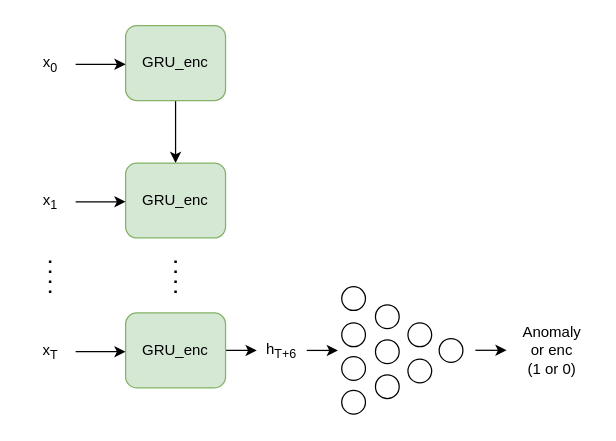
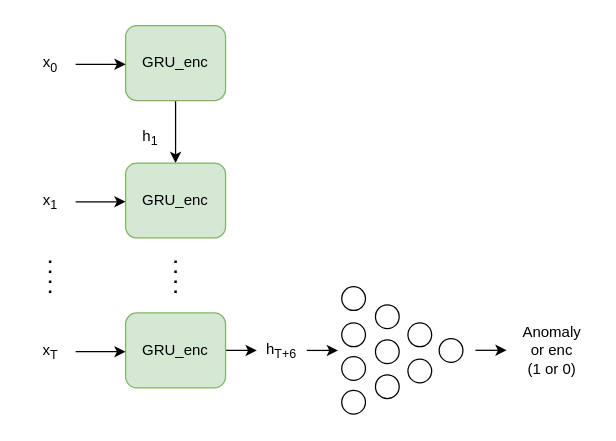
+ <mxCell id="7" value="h&lt;sub&gt;1&lt;/sub&gt;" style="text;html=1;strokeColor=none;fillColor=none;align=center;verticalAlign=middle;whiteSpace=wrap;rounded=0;" parent="1" vertex="1"><mxGeometry x="100" y="100" width="40" height="20" as="geometry" /></mxCell>
